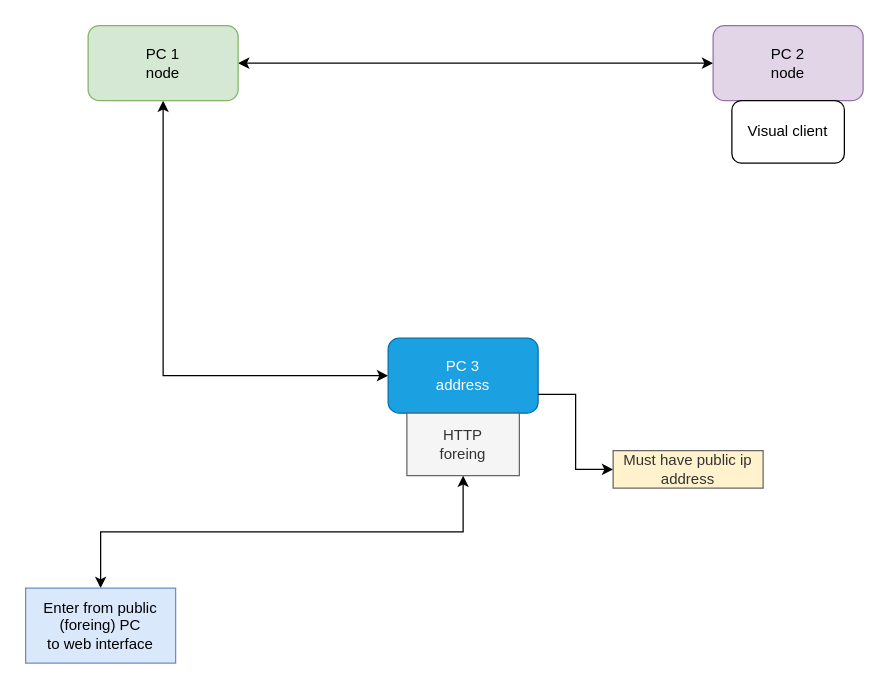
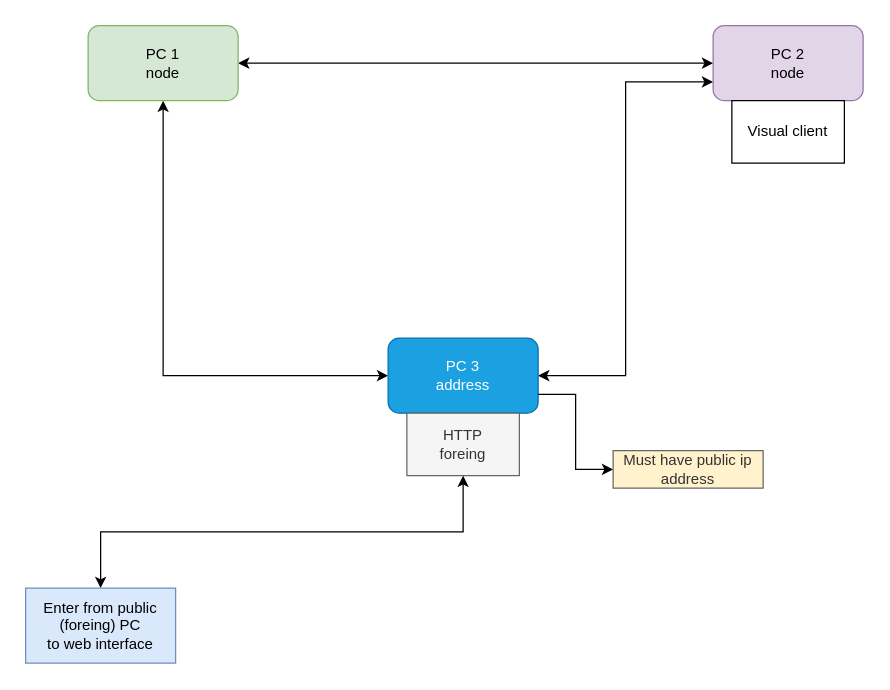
- <mxCell id="9" value="Visual client" style="whiteSpace=wrap;html=1;rounded=1;" vertex="1" parent="1"><mxGeometry x="585" y="80" width="90" height="50" as="geometry" /></mxCell>
+ <mxCell id="9" value="Visual client" style="rounded=0;whiteSpace=wrap;html=1;" vertex="1" parent="1"><mxGeometry x="585" y="80" width="90" height="50" as="geometry" /></mxCell>
+ <mxCell id="5" style="edgeStyle=orthogonalEdgeStyle;rounded=0;orthogonalLoop=1;jettySize=auto;html=1;exitX=0;exitY=0.75;exitDx=0;exitDy=0;entryX=1;entryY=0.5;entryDx=0;entryDy=0;startArrow=classic;startFill=1;" edge="1" parent="1" source="6" target="7"><mxGeometry relative="1" as="geometry" /></mxCell>
